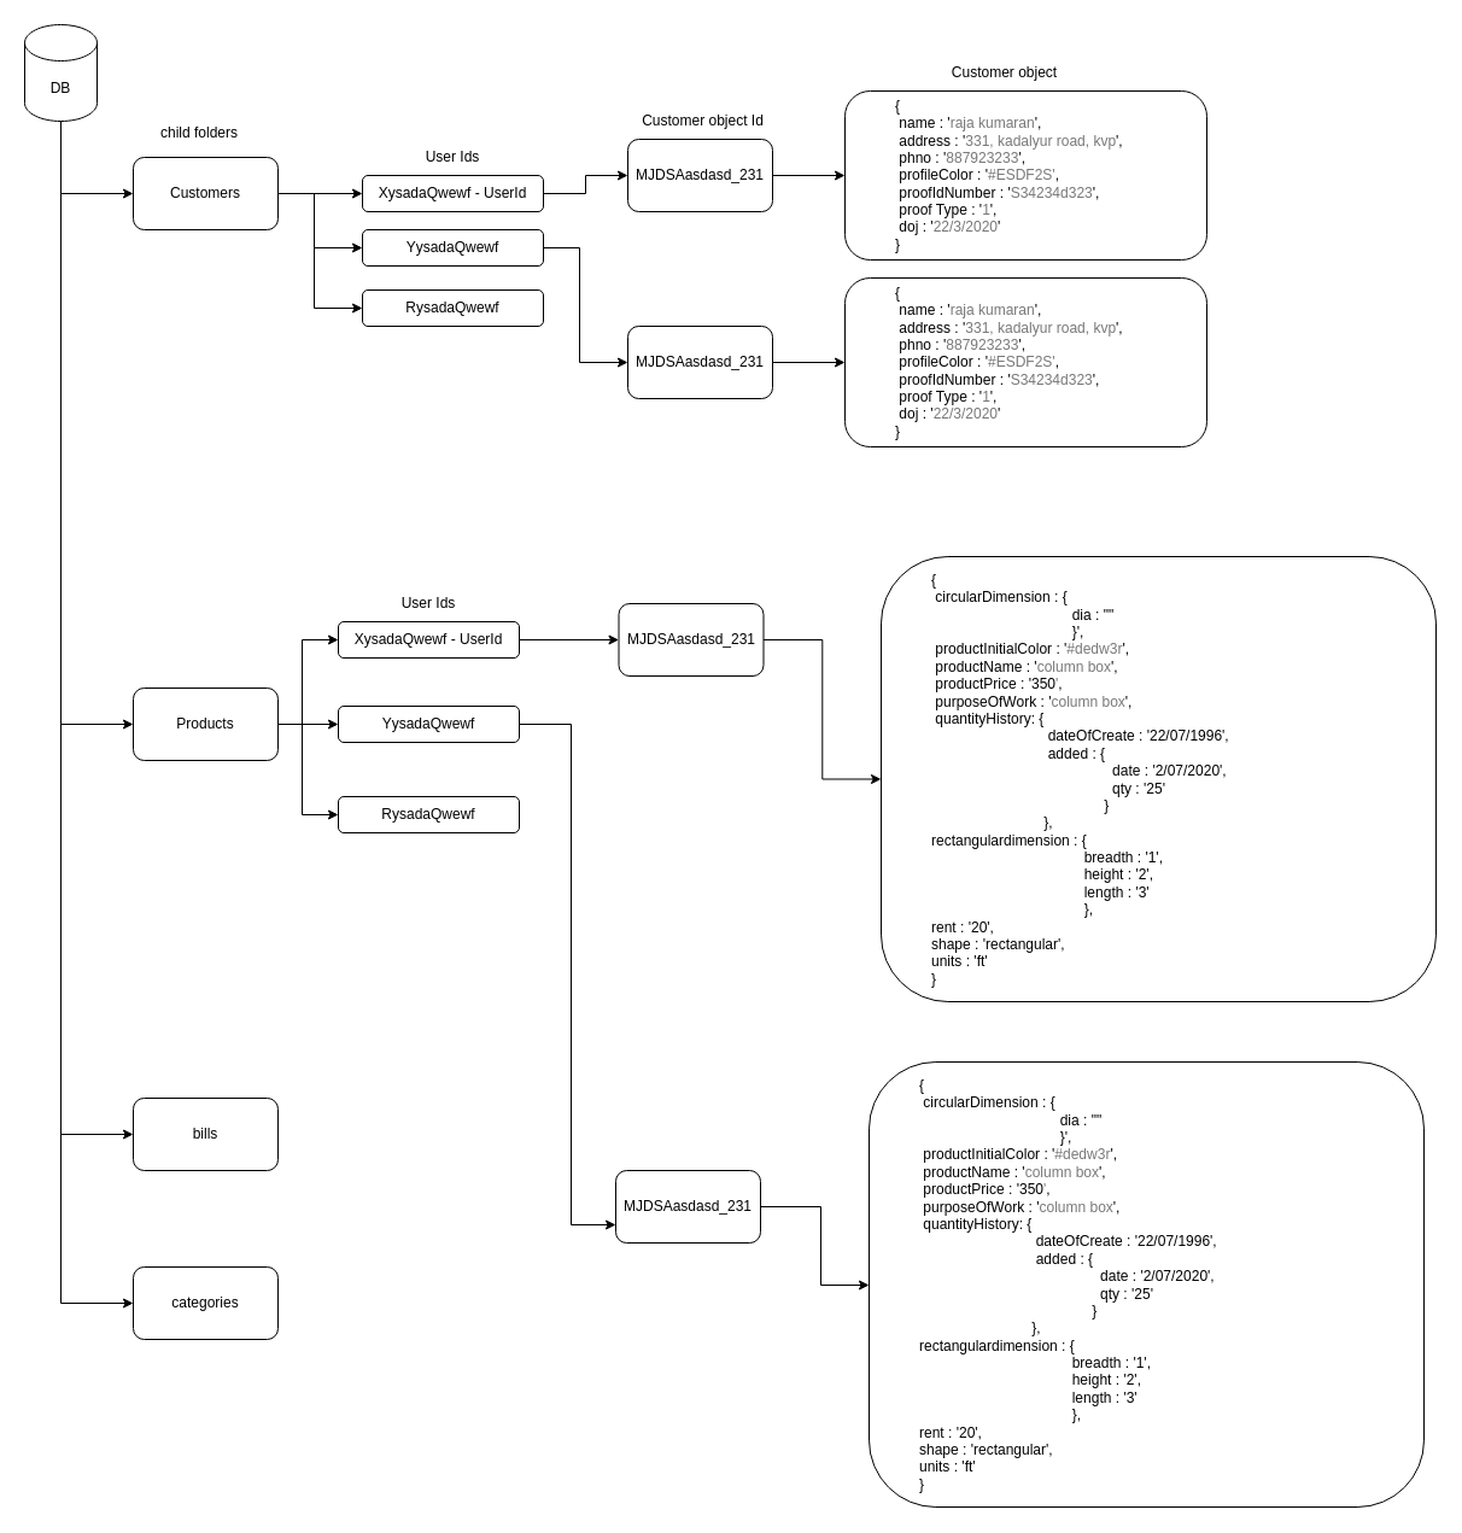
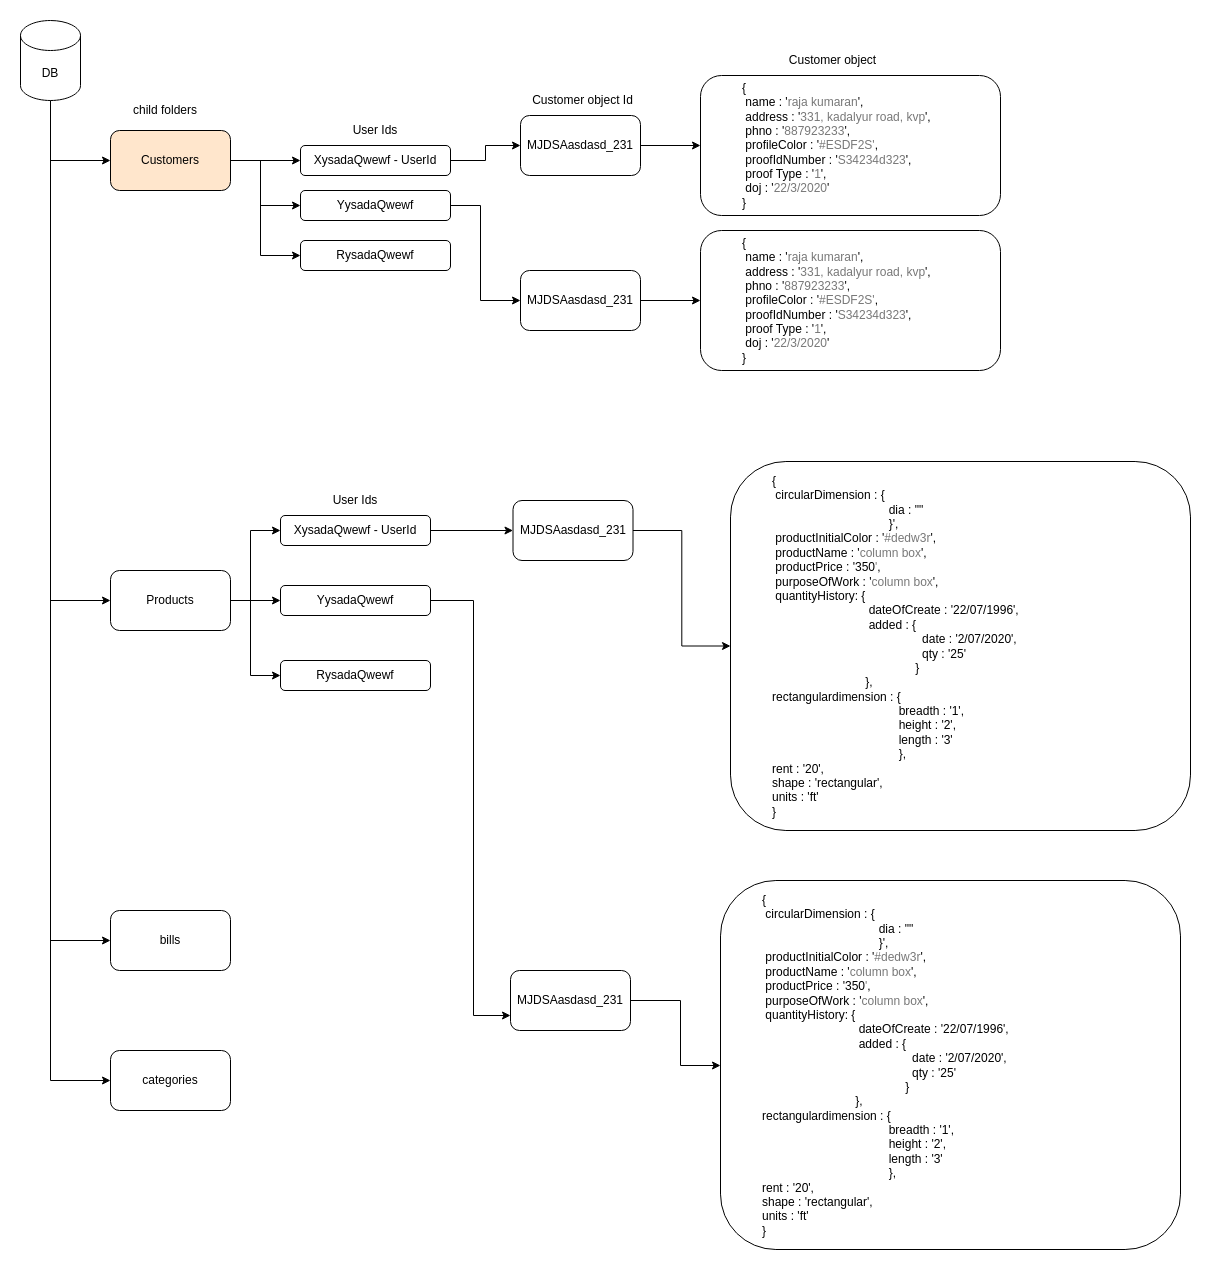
- <mxCell id="9" value="Customers" style="rounded=1;whiteSpace=wrap;html=1;" vertex="1" parent="1"><mxGeometry x="110" y="130" width="120" height="60" as="geometry" /></mxCell>
+ <mxCell id="9" value="Customers" style="rounded=1;whiteSpace=wrap;html=1;fillColor=#ffe6cc;" vertex="1" parent="1"><mxGeometry x="110" y="130" width="120" height="60" as="geometry" /></mxCell>
